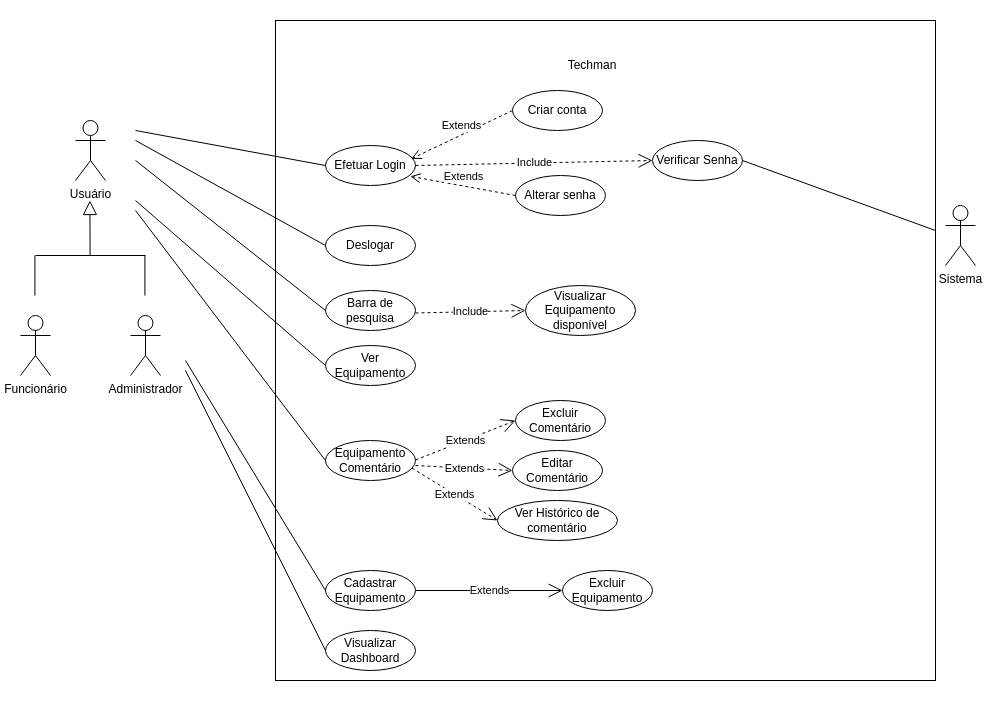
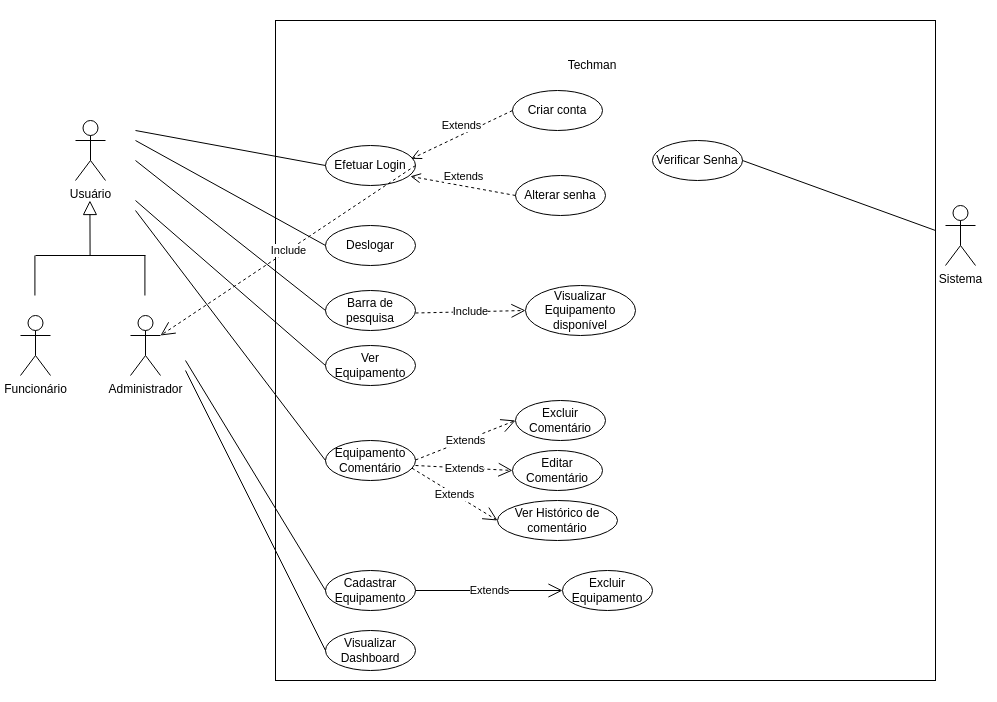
- <mxCell id="31" value="Include" style="endArrow=open;endSize=12;dashed=1;html=1;rounded=0;exitX=1;exitY=0.5;exitDx=0;exitDy=0;entryX=0;entryY=0.5;entryDx=0;entryDy=0;" edge="1" parent="1" source="7" target="26"><mxGeometry width="160" relative="1" as="geometry"><mxPoint x="415" y="160" as="sourcePoint" /><mxPoint x="575" y="170" as="targetPoint" /></mxGeometry></mxCell>
+ <mxCell id="31" value="Include" style="endArrow=open;endSize=12;dashed=1;html=1;rounded=0;exitX=1;exitY=0.5;exitDx=0;exitDy=0;" edge="1" parent="1" source="7" target="20"><mxGeometry width="160" relative="1" as="geometry"><mxPoint x="415" y="160" as="sourcePoint" /><mxPoint x="575" y="170" as="targetPoint" /></mxGeometry></mxCell>
